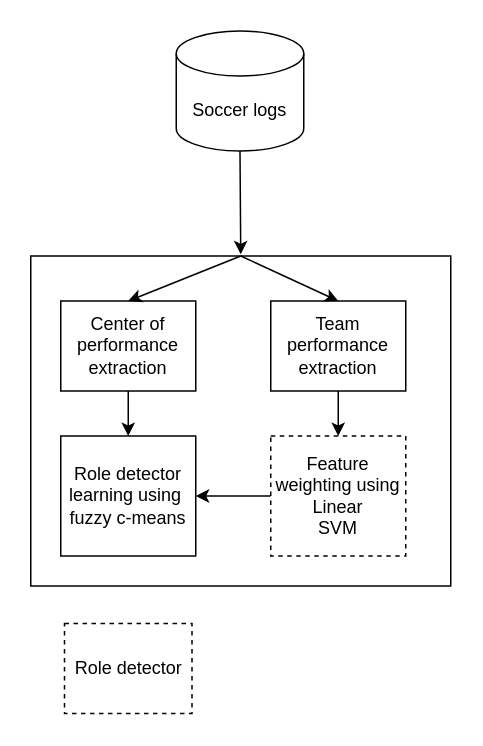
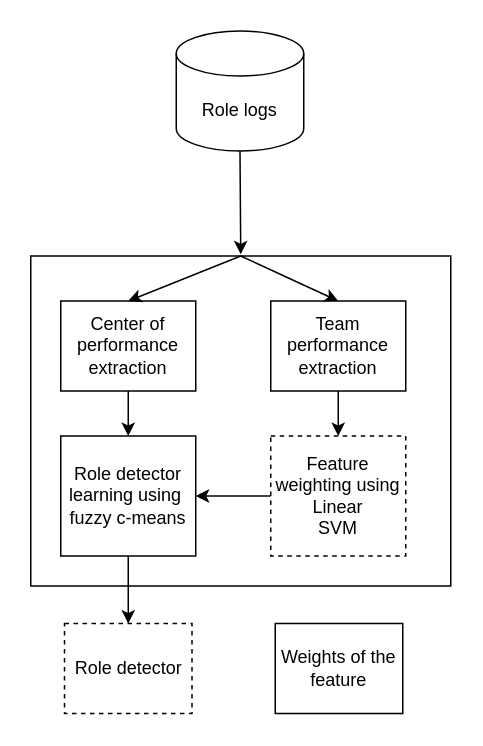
- <mxCell id="13" value="Soccer logs" style="shape=cylinder3;whiteSpace=wrap;html=1;boundedLbl=1;backgroundOutline=1;size=15;" vertex="1" parent="1"><mxGeometry x="117" y="20" width="85" height="80" as="geometry" /></mxCell>
+ <mxCell id="13" value="Role logs" style="shape=cylinder3;whiteSpace=wrap;html=1;boundedLbl=1;backgroundOutline=1;size=15;" vertex="1" parent="1"><mxGeometry x="117" y="20" width="85" height="80" as="geometry" /></mxCell>
+ <mxCell id="5" value="" style="edgeStyle=orthogonalEdgeStyle;rounded=0;orthogonalLoop=1;jettySize=auto;html=1;" edge="1" parent="1" source="6" target="15"><mxGeometry relative="1" as="geometry" /></mxCell>
+ <mxCell id="16" value="Weights of the feature" style="rounded=0;whiteSpace=wrap;html=1;" vertex="1" parent="1"><mxGeometry x="183" y="415" width="85" height="60" as="geometry" /></mxCell>
